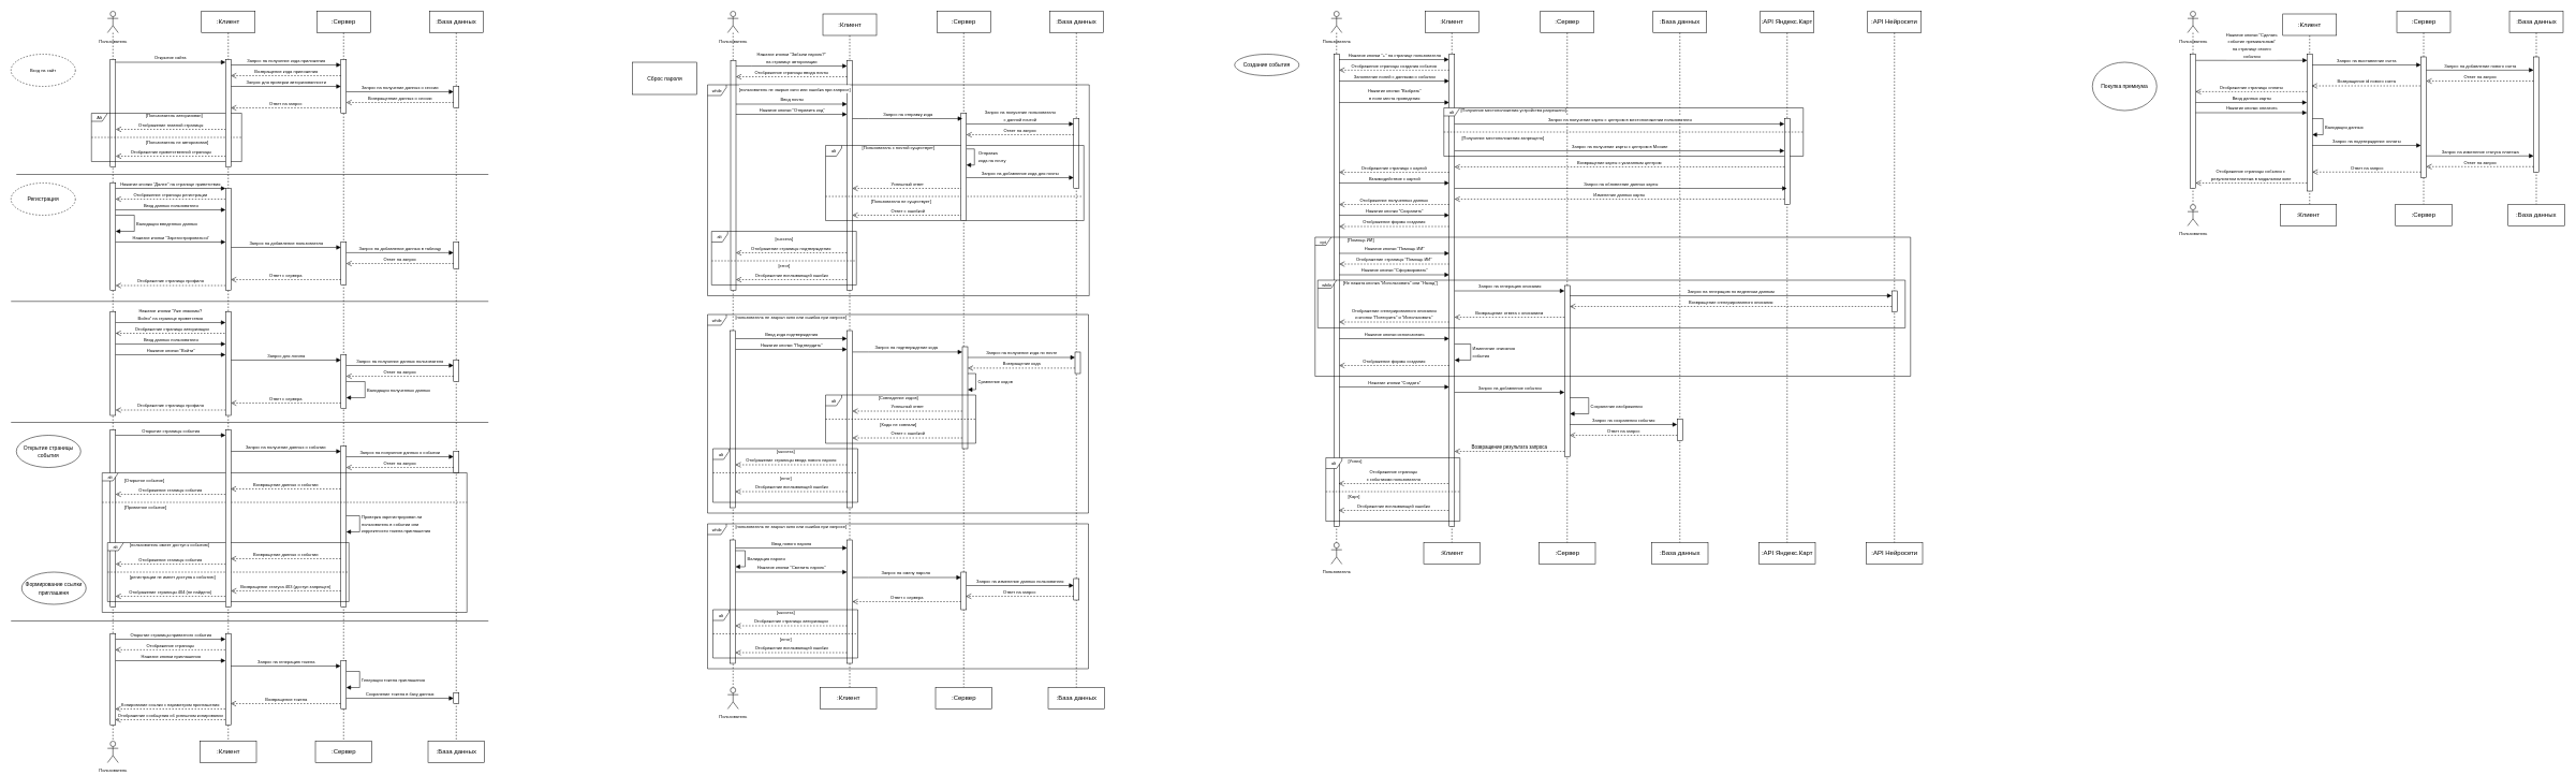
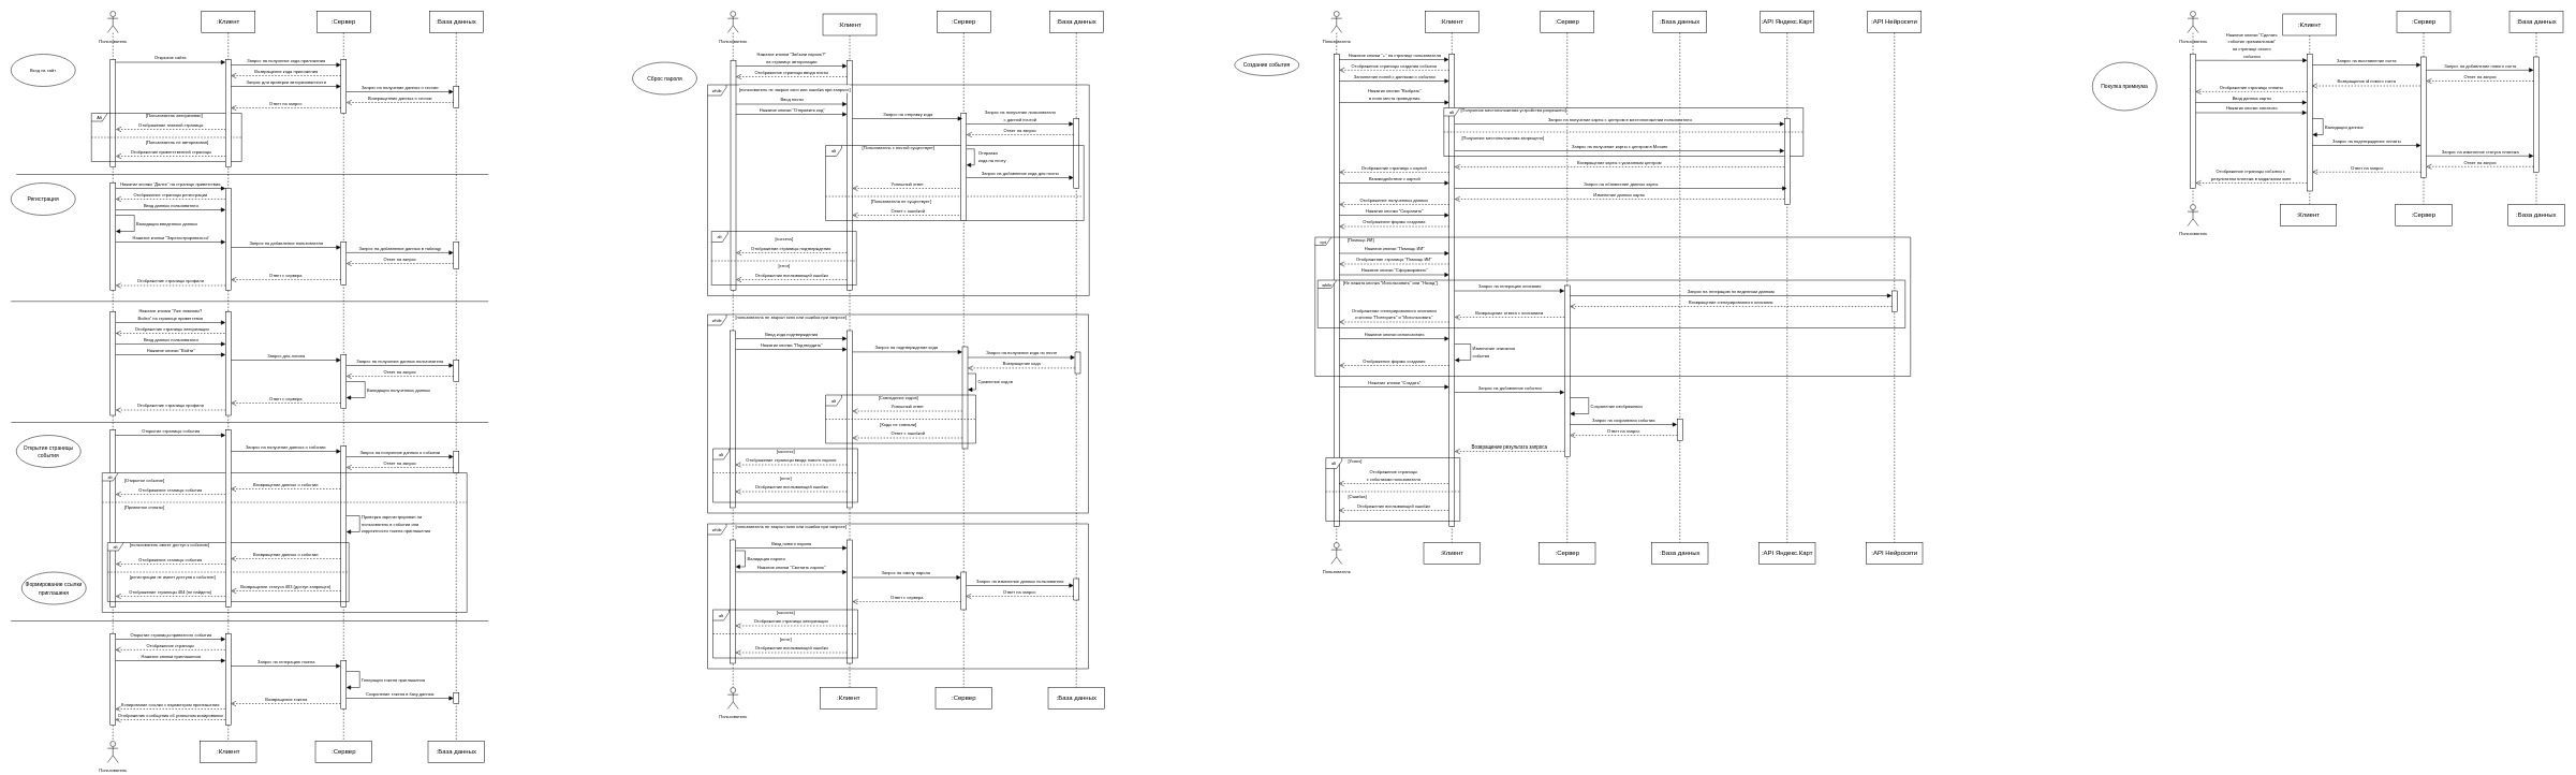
- <mxCell id="24" value="&lt;font style=&quot;font-size: 8px;&quot;&gt;Вход на сайт&lt;/font&gt;" style="ellipse;whiteSpace=wrap;html=1;dashed=1;" parent="1" vertex="1"><mxGeometry x="20" y="100" width="120" height="60" as="geometry" /></mxCell>
+ <mxCell id="24" value="&lt;font style=&quot;font-size: 8px;&quot;&gt;Вход на сайт&lt;/font&gt;" style="ellipse;whiteSpace=wrap;html=1;" parent="1" vertex="1"><mxGeometry x="20" y="100" width="120" height="60" as="geometry" /></mxCell>
- <mxCell id="172" value="&lt;font size=&quot;1&quot;&gt;Сброс пароля&lt;/font&gt;" style="whiteSpace=wrap;html=1;rounded=0;" parent="1" vertex="1"><mxGeometry x="1178.5" y="115" width="120" height="60" as="geometry" /></mxCell>
+ <mxCell id="172" value="&lt;font size=&quot;1&quot;&gt;Сброс пароля&lt;/font&gt;" style="ellipse;whiteSpace=wrap;html=1;" parent="1" vertex="1"><mxGeometry x="1178.5" y="115" width="120" height="60" as="geometry" /></mxCell>
- <mxCell id="37" value="&lt;font size=&quot;1&quot;&gt;Регистрация&lt;/font&gt;" style="ellipse;whiteSpace=wrap;html=1;dashed=1;" parent="1" vertex="1"><mxGeometry x="20" y="340" width="120" height="60" as="geometry" /></mxCell>
+ <mxCell id="37" value="&lt;font size=&quot;1&quot;&gt;Регистрация&lt;/font&gt;" style="ellipse;whiteSpace=wrap;html=1;" parent="1" vertex="1"><mxGeometry x="20" y="340" width="120" height="60" as="geometry" /></mxCell>
- <mxCell id="153" value="&lt;font style=&quot;font-size: 8px;&quot;&gt;[Карт]&lt;/font&gt;" style="text;html=1;" parent="149" vertex="1"><mxGeometry x="40" y="58" width="100" height="20" as="geometry" /></mxCell>
+ <mxCell id="153" value="&lt;font style=&quot;font-size: 8px;&quot;&gt;[Ошибка]&lt;/font&gt;" style="text;html=1;" parent="149" vertex="1"><mxGeometry x="40" y="58" width="100" height="20" as="geometry" /></mxCell>
- <mxCell id="70" value="&lt;font style=&quot;font-size: 8px;&quot;&gt;[Приватное событие]&lt;/font&gt;" style="text;html=1;" parent="67" vertex="1"><mxGeometry x="40" y="50" width="100" height="20" as="geometry" /></mxCell>
+ <mxCell id="70" value="&lt;font style=&quot;font-size: 8px;&quot;&gt;[Приватное оплаты]&lt;/font&gt;" style="text;html=1;" parent="67" vertex="1"><mxGeometry x="40" y="50" width="100" height="20" as="geometry" /></mxCell>
